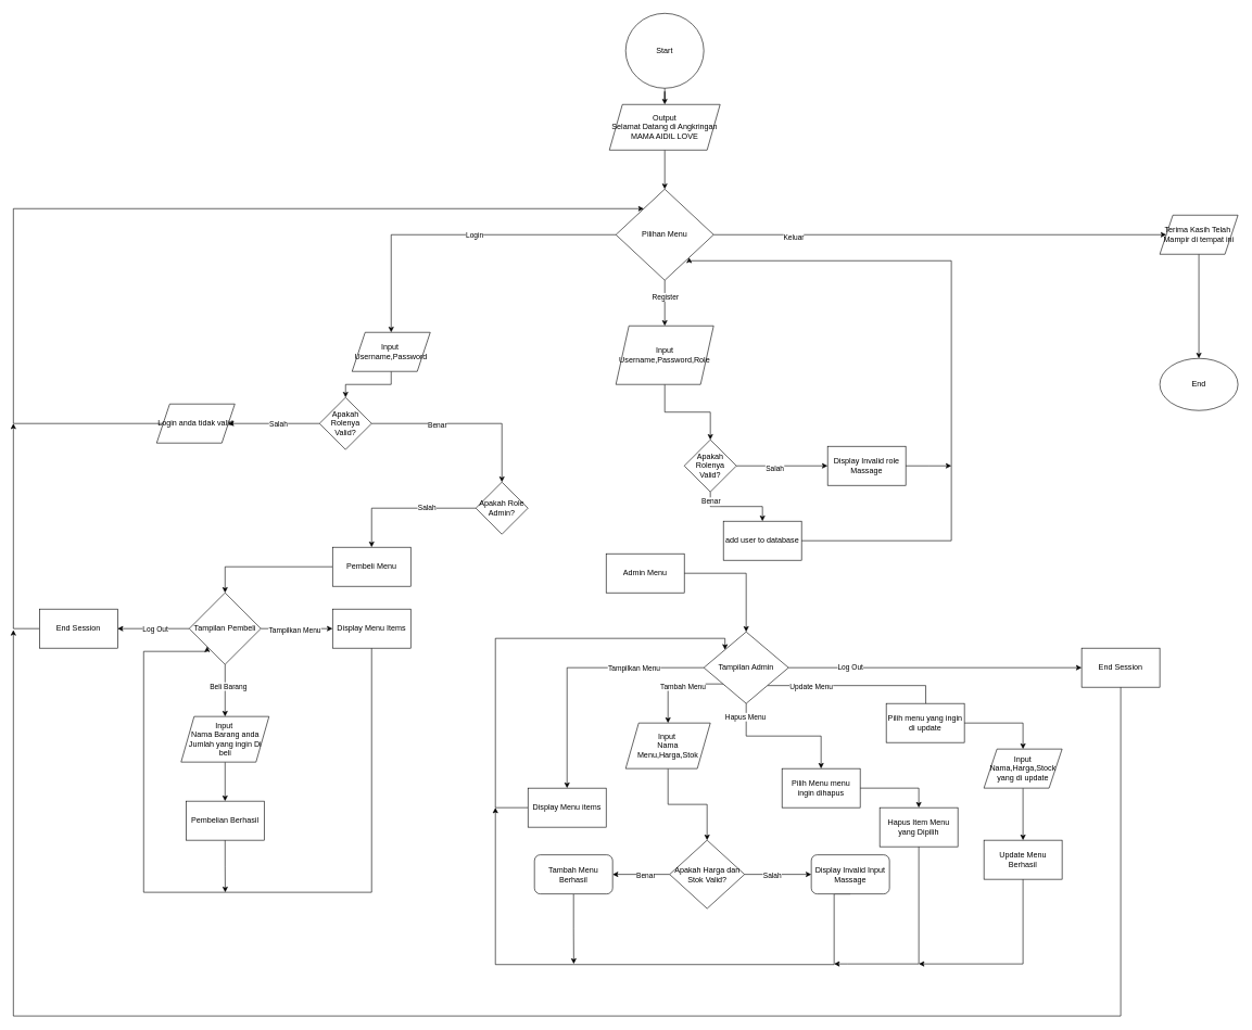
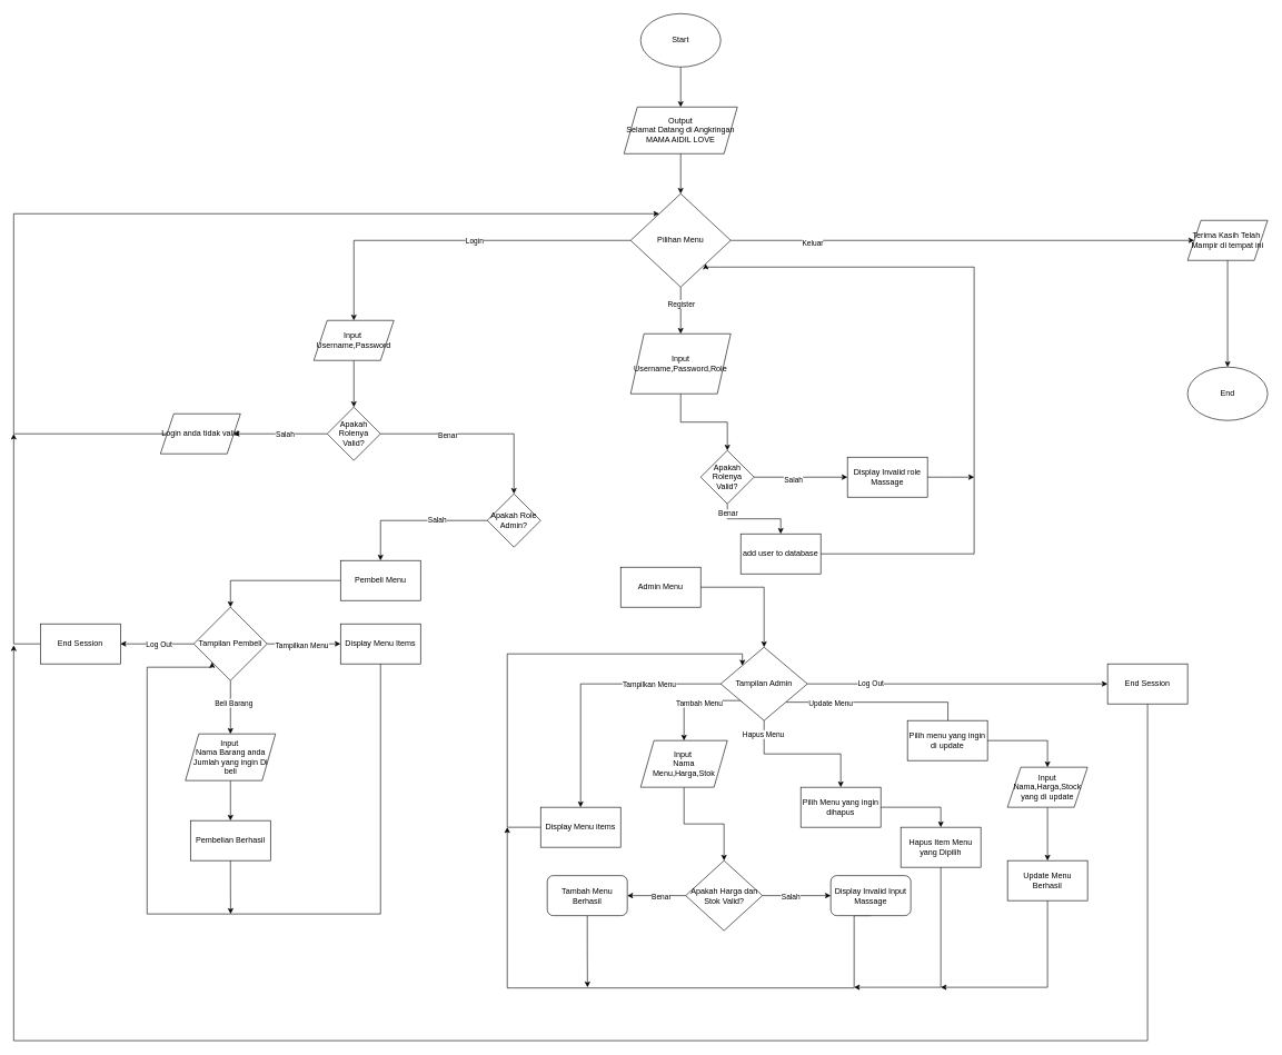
- <mxCell id="3" value="Start" style="ellipse;whiteSpace=wrap;html=1;" vertex="1" parent="1"><mxGeometry x="960" y="20" width="120" height="115" as="geometry" /></mxCell>
+ <mxCell id="3" value="Start" style="ellipse;whiteSpace=wrap;html=1;" vertex="1" parent="1"><mxGeometry x="960" y="20" width="120" height="80" as="geometry" /></mxCell>
- <mxCell id="14" value="Input&amp;nbsp;&lt;div&gt;Username,Password&lt;/div&gt;" style="shape=parallelogram;perimeter=parallelogramPerimeter;whiteSpace=wrap;html=1;fixedSize=1;" vertex="1" parent="1"><mxGeometry x="540" y="510" width="120" height="60" as="geometry" /></mxCell>
+ <mxCell id="14" value="Input&amp;nbsp;&lt;div&gt;Username,Password&lt;/div&gt;" style="shape=parallelogram;perimeter=parallelogramPerimeter;whiteSpace=wrap;html=1;fixedSize=1;" vertex="1" parent="1"><mxGeometry x="470" y="480" width="120" height="60" as="geometry" /></mxCell>
- <mxCell id="54" value="Pilih Menu menu ingin dihapus" style="whiteSpace=wrap;html=1;" vertex="1" parent="1"><mxGeometry x="1200" y="1180" width="120" height="60" as="geometry" /></mxCell>
+ <mxCell id="54" value="Pilih Menu yang ingin dihapus" style="whiteSpace=wrap;html=1;" vertex="1" parent="1"><mxGeometry x="1200" y="1180" width="120" height="60" as="geometry" /></mxCell>
